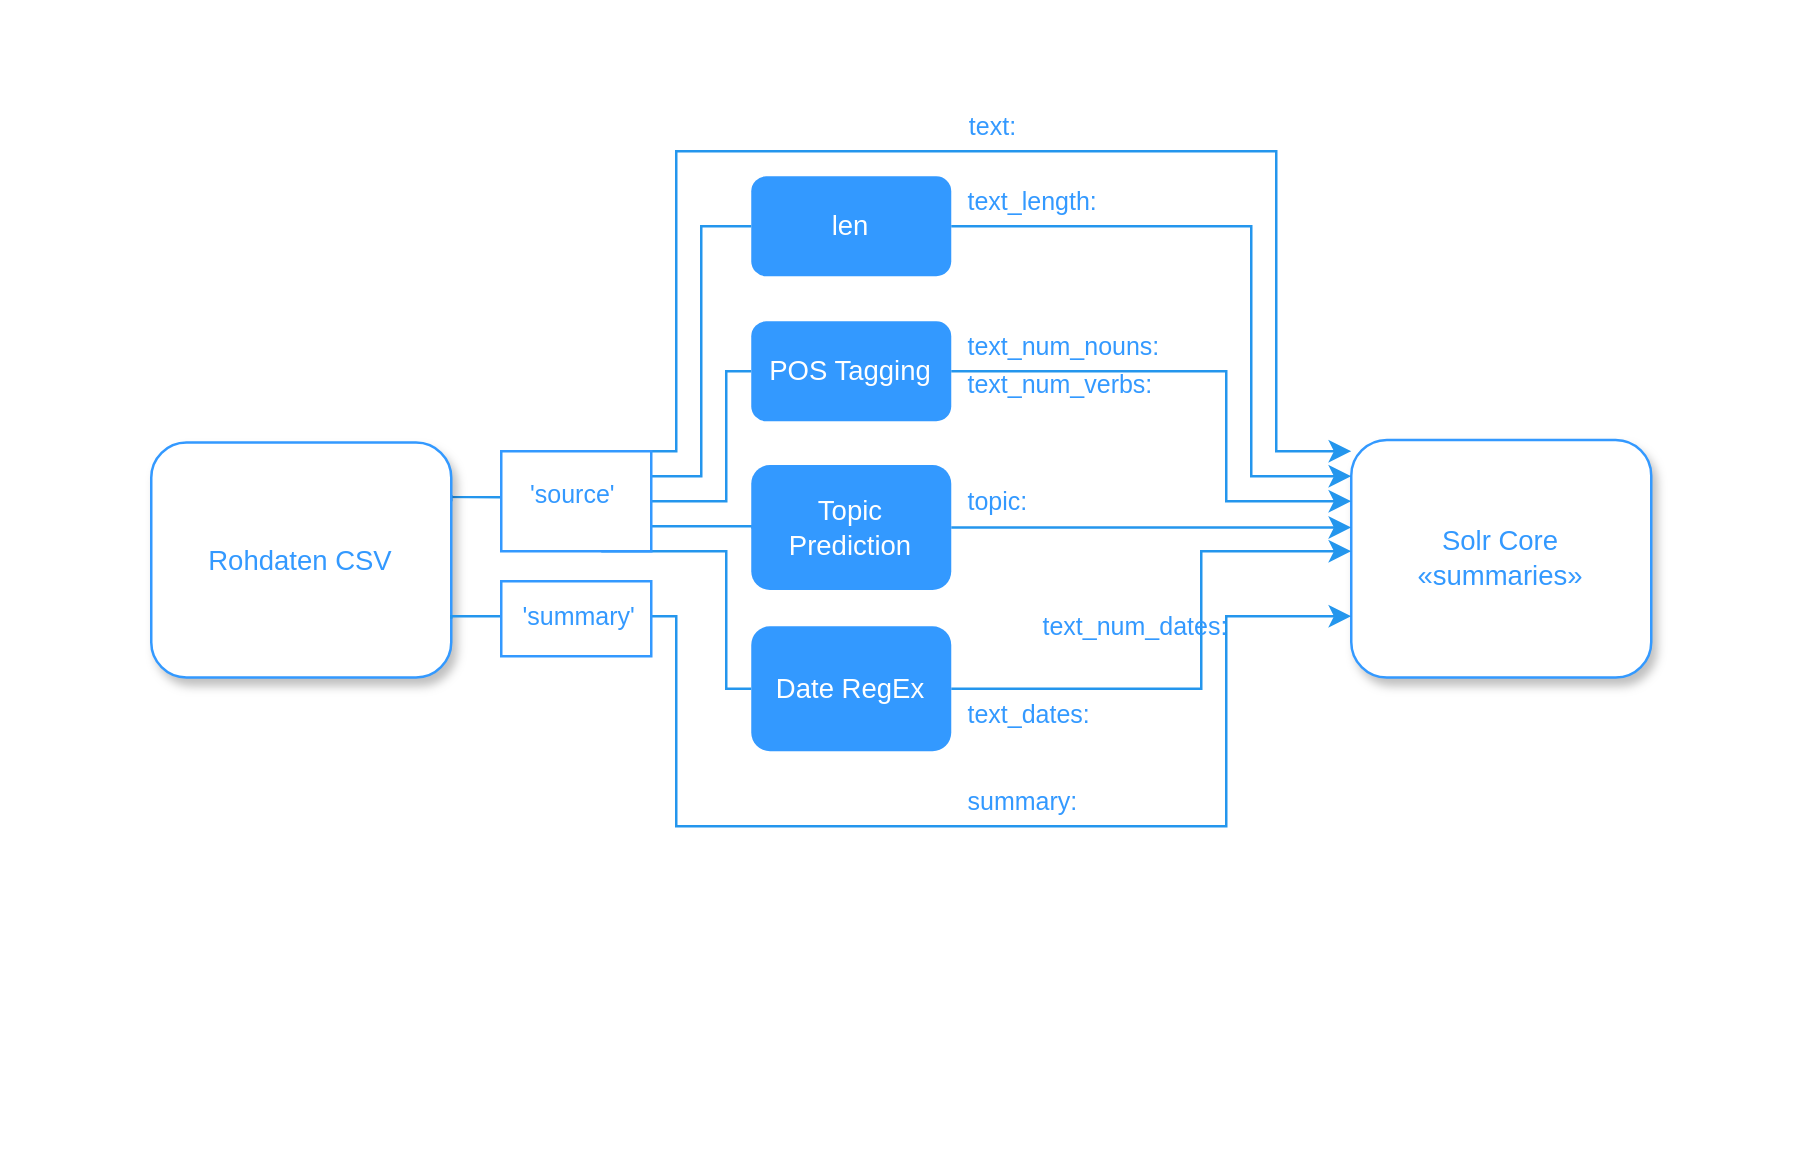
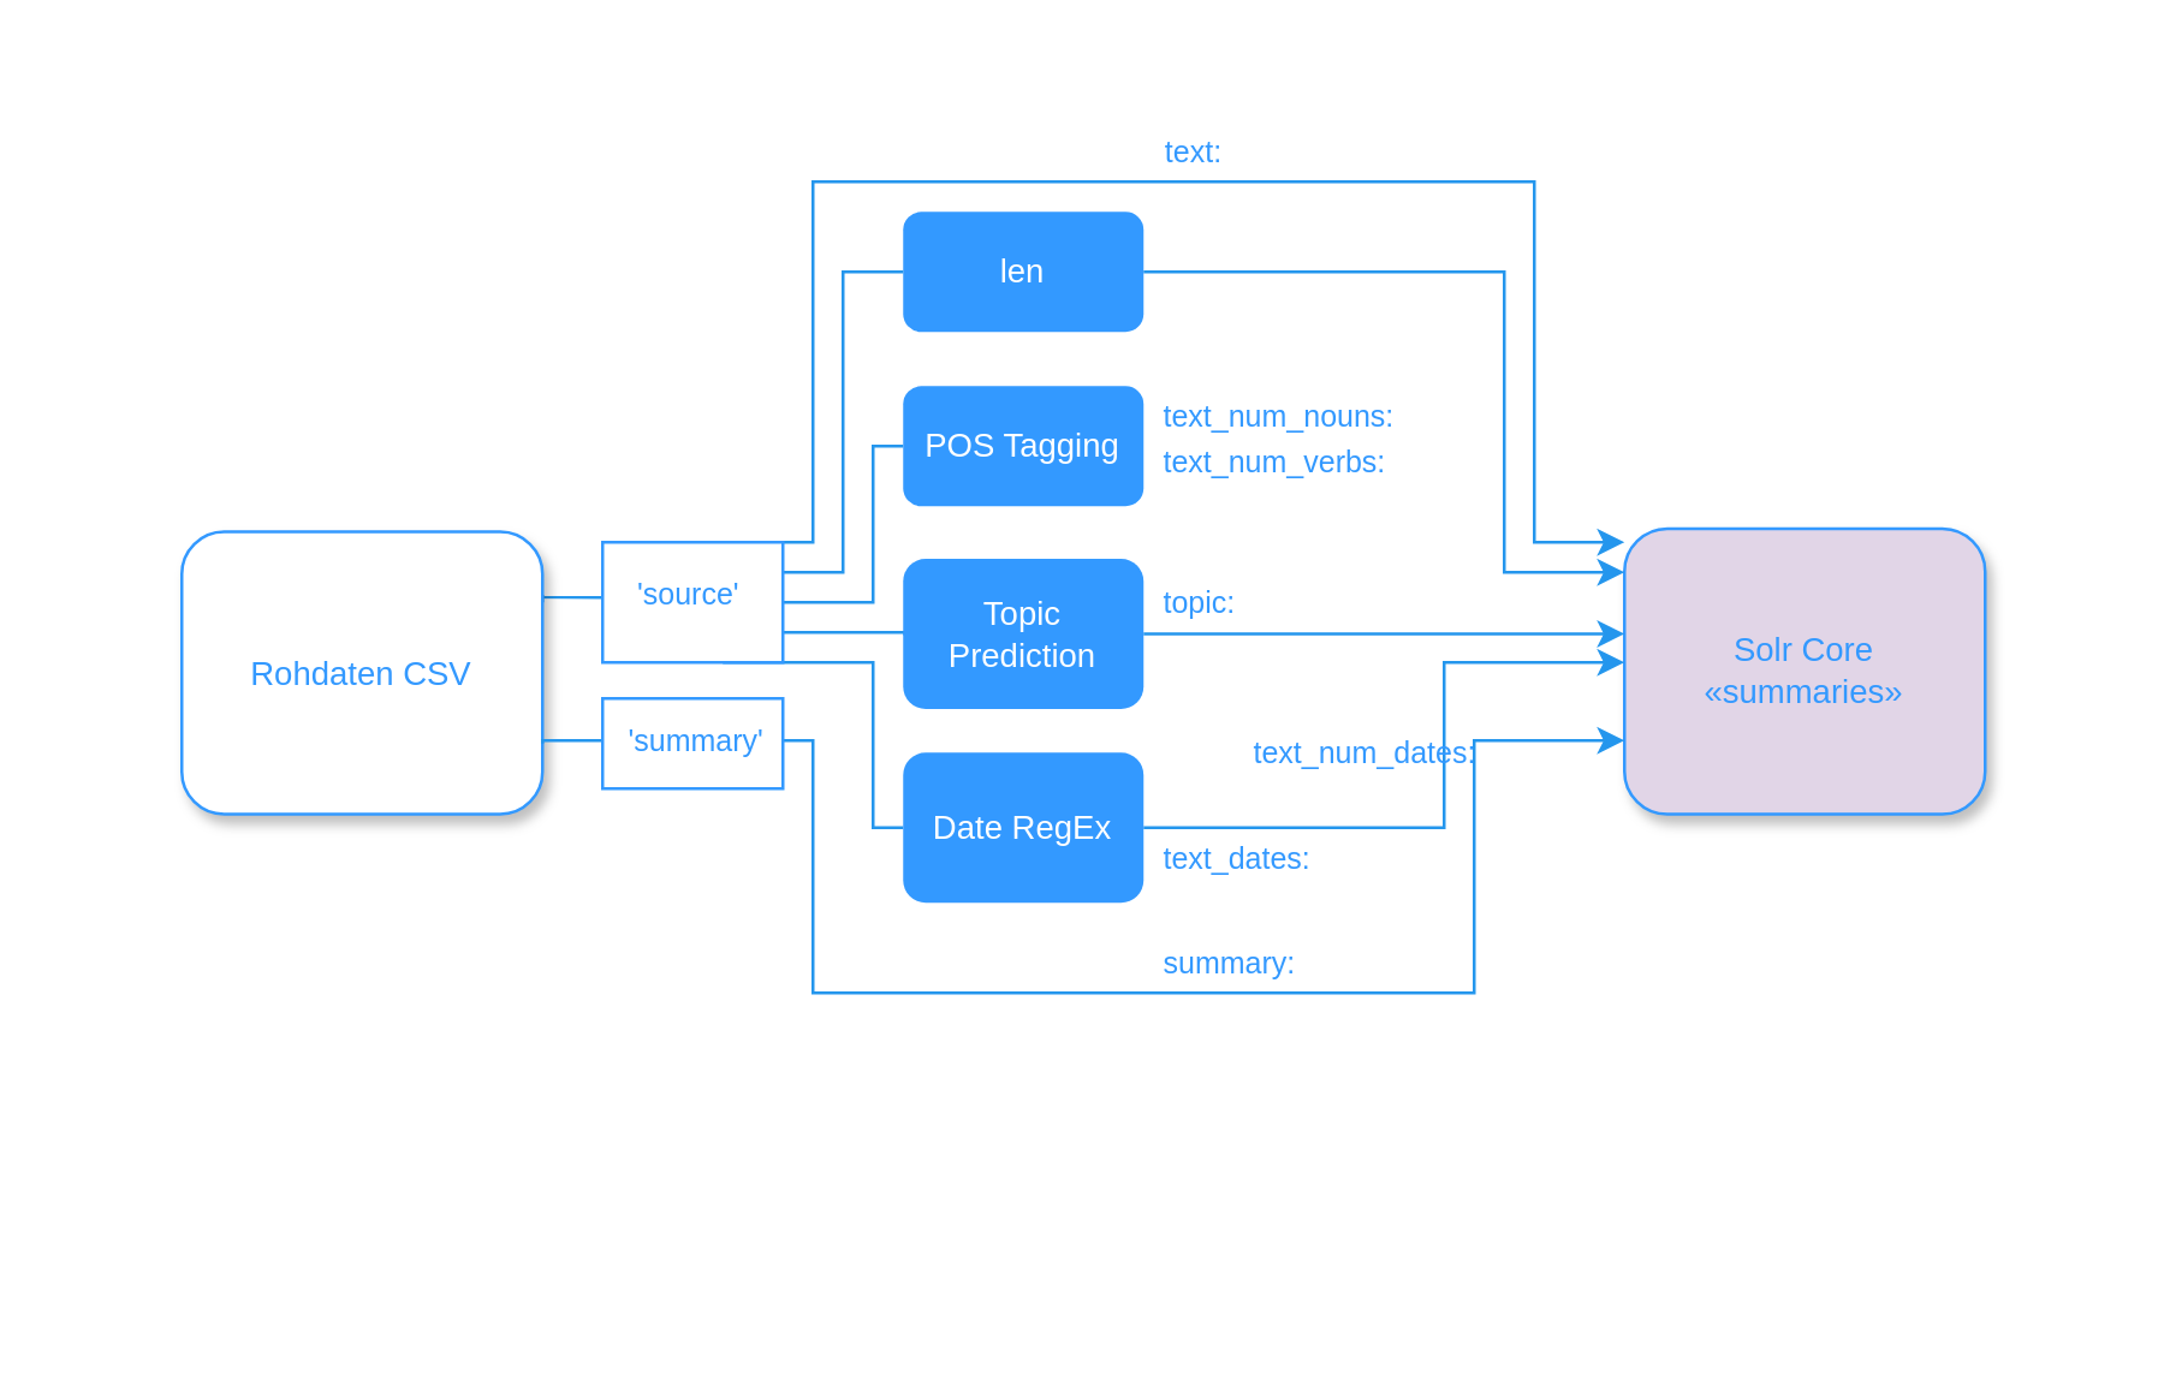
- <mxCell id="22" value="text_length:" style="text;html=1;strokeColor=none;fillColor=none;align=left;verticalAlign=middle;whiteSpace=wrap;rounded=0;shadow=0;glass=0;dashed=1;dashPattern=1 1;fontFamily=Helvetica;fontSize=10;fontColor=#3399FF;" vertex="1" parent="1"><mxGeometry x="385" y="70" width="40" height="20" as="geometry" /></mxCell>
- <mxCell id="16" style="edgeStyle=orthogonalEdgeStyle;rounded=0;orthogonalLoop=1;jettySize=auto;html=1;exitX=1;exitY=0.5;exitDx=0;exitDy=0;startArrow=none;startFill=0;endArrow=classic;endFill=1;strokeColor=#2496ED;fontFamily=Helvetica;fontSize=10;fontColor=#00CC66;" edge="1" parent="1" source="17" target="10"><mxGeometry relative="1" as="geometry"><Array as="points"><mxPoint x="490" y="148" /><mxPoint x="490" y="200" /></Array></mxGeometry></mxCell>
- <mxCell id="10" value="Solr Core &lt;br&gt;«summaries»" style="rounded=1;whiteSpace=wrap;html=1;fillColor=#ffffff;fontColor=#3399FF;strokeColor=#3399FF;shadow=1;glass=0;fontSize=11;" vertex="1" parent="1"><mxGeometry x="540" y="175.5" width="120" height="95" as="geometry" /></mxCell>
+ <mxCell id="10" value="Solr Core &lt;br&gt;«summaries»" style="rounded=1;whiteSpace=wrap;html=1;fillColor=#e1d5e7;fontColor=#3399FF;strokeColor=#3399FF;shadow=1;glass=0;fontSize=11;" vertex="1" parent="1"><mxGeometry x="540" y="175.5" width="120" height="95" as="geometry" /></mxCell>
